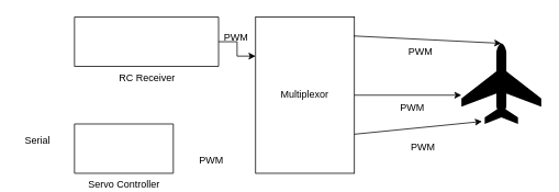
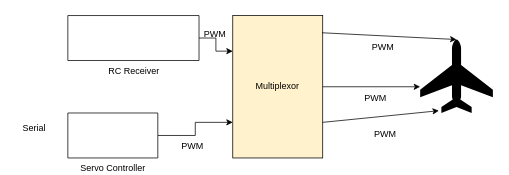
- <mxCell id="7" value="Multiplexor" style="rounded=0;whiteSpace=wrap;html=1;" parent="1" vertex="1"><mxGeometry x="310" y="20" width="120" height="190" as="geometry" /></mxCell>
+ <mxCell id="7" value="Multiplexor" style="rounded=0;whiteSpace=wrap;html=1;fillColor=#fff2cc;" parent="1" vertex="1"><mxGeometry x="310" y="20" width="120" height="190" as="geometry" /></mxCell>
+ <mxCell id="5" style="edgeStyle=orthogonalEdgeStyle;rounded=0;orthogonalLoop=1;jettySize=auto;html=1;entryX=0;entryY=0.75;entryDx=0;entryDy=0;" parent="1" source="6" target="7" edge="1"><mxGeometry relative="1" as="geometry" /></mxCell>
